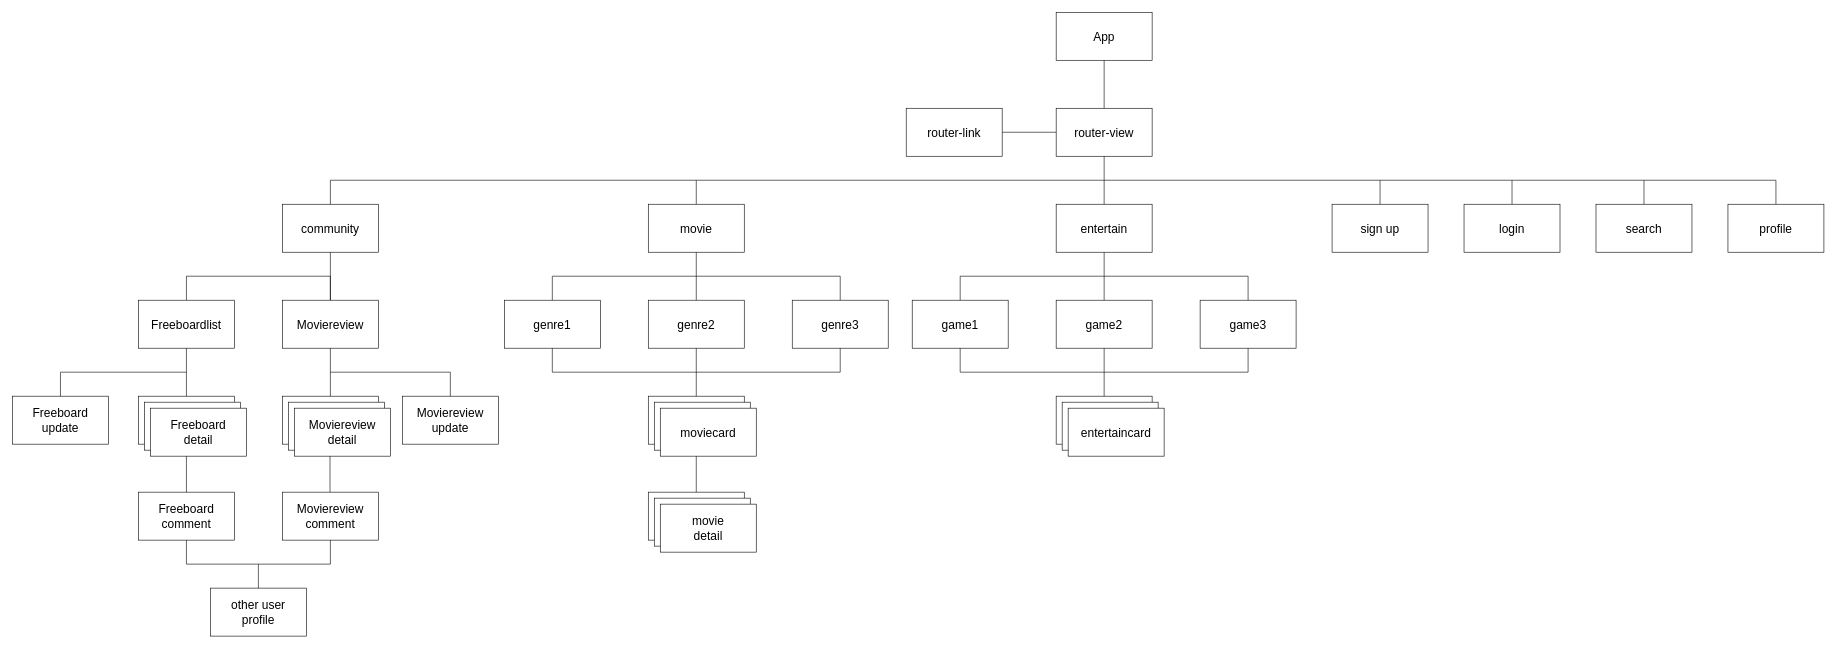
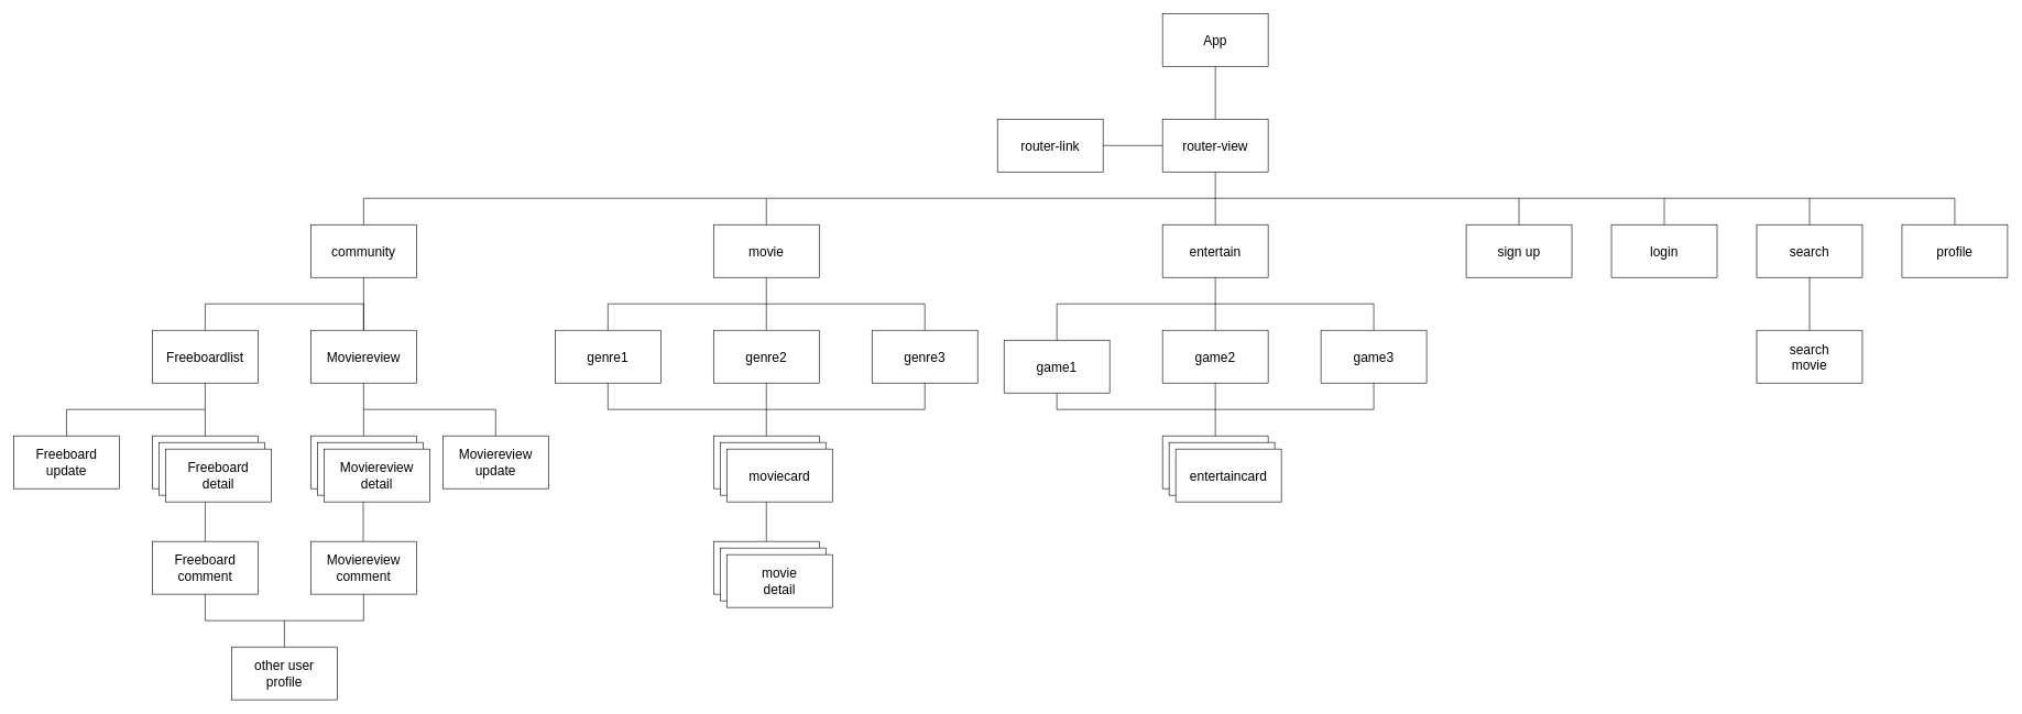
+ <mxCell id="84" value="" style="endArrow=none;html=1;rounded=0;entryX=0.5;entryY=1;entryDx=0;entryDy=0;exitX=0.5;exitY=0;exitDx=0;exitDy=0;fontSize=20;" edge="1" parent="1" source="83" target="76"><mxGeometry width="50" height="50" relative="1" as="geometry"><mxPoint x="2250" y="620" as="sourcePoint" /><mxPoint x="2300" y="570" as="targetPoint" /></mxGeometry></mxCell>
- <mxCell id="64" value="&lt;font style=&quot;font-size: 20px;&quot;&gt;&lt;span style=&quot;font-size: 20px;&quot;&gt;game1&lt;/span&gt;&lt;br style=&quot;font-size: 20px;&quot;&gt;&lt;/font&gt;" style="rounded=0;whiteSpace=wrap;html=1;fontSize=20;" vertex="1" parent="1"><mxGeometry x="1520" y="500" width="160" height="80" as="geometry" /></mxCell>
+ <mxCell id="64" value="&lt;font style=&quot;font-size: 20px;&quot;&gt;&lt;span style=&quot;font-size: 20px;&quot;&gt;game1&lt;/span&gt;&lt;br style=&quot;font-size: 20px;&quot;&gt;&lt;/font&gt;" style="rounded=0;whiteSpace=wrap;html=1;fontSize=20;" vertex="1" parent="1"><mxGeometry x="1520" y="515" width="160" height="80" as="geometry" /></mxCell>
+ <mxCell id="83" value="&lt;font style=&quot;font-size: 20px;&quot;&gt;&lt;span style=&quot;font-size: 20px;&quot;&gt;search&lt;br style=&quot;font-size: 20px;&quot;&gt;&lt;/span&gt;movie&lt;br style=&quot;font-size: 20px;&quot;&gt;&lt;/font&gt;" style="rounded=0;whiteSpace=wrap;html=1;fontSize=20;" vertex="1" parent="1"><mxGeometry x="2660" y="500" width="160" height="80" as="geometry" /></mxCell>
